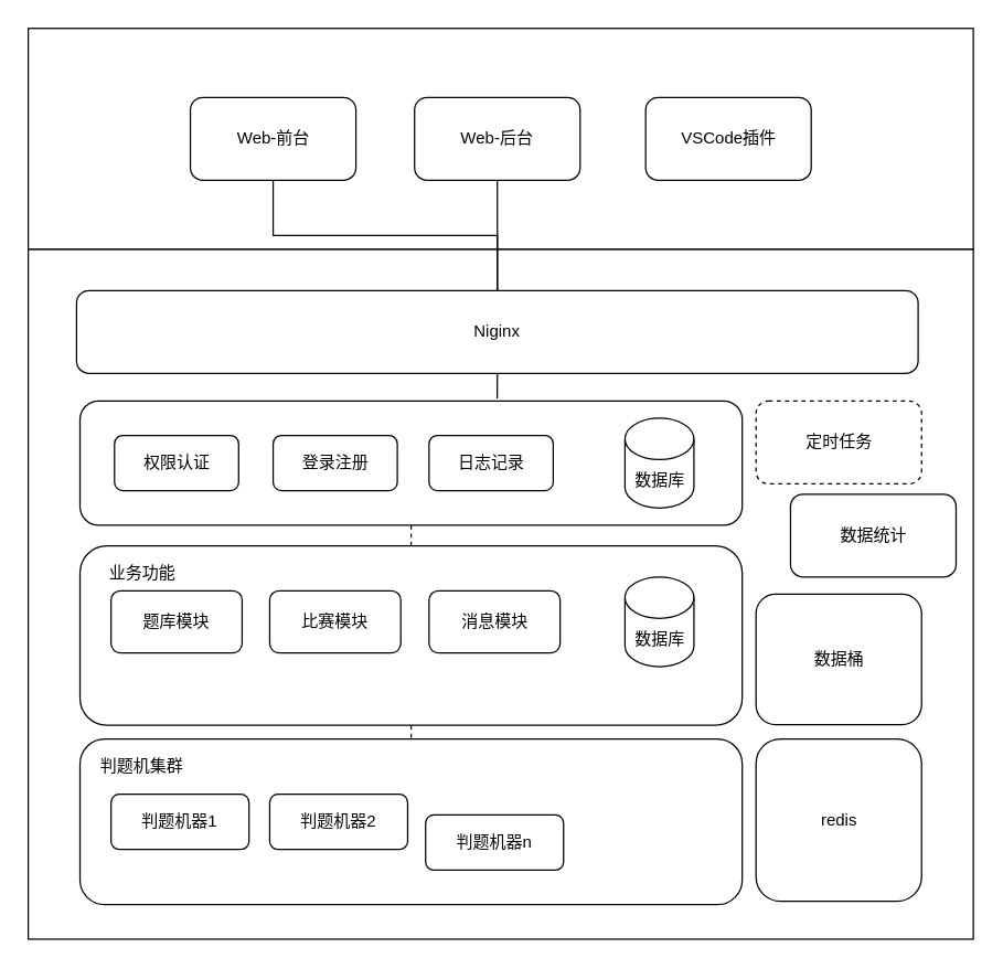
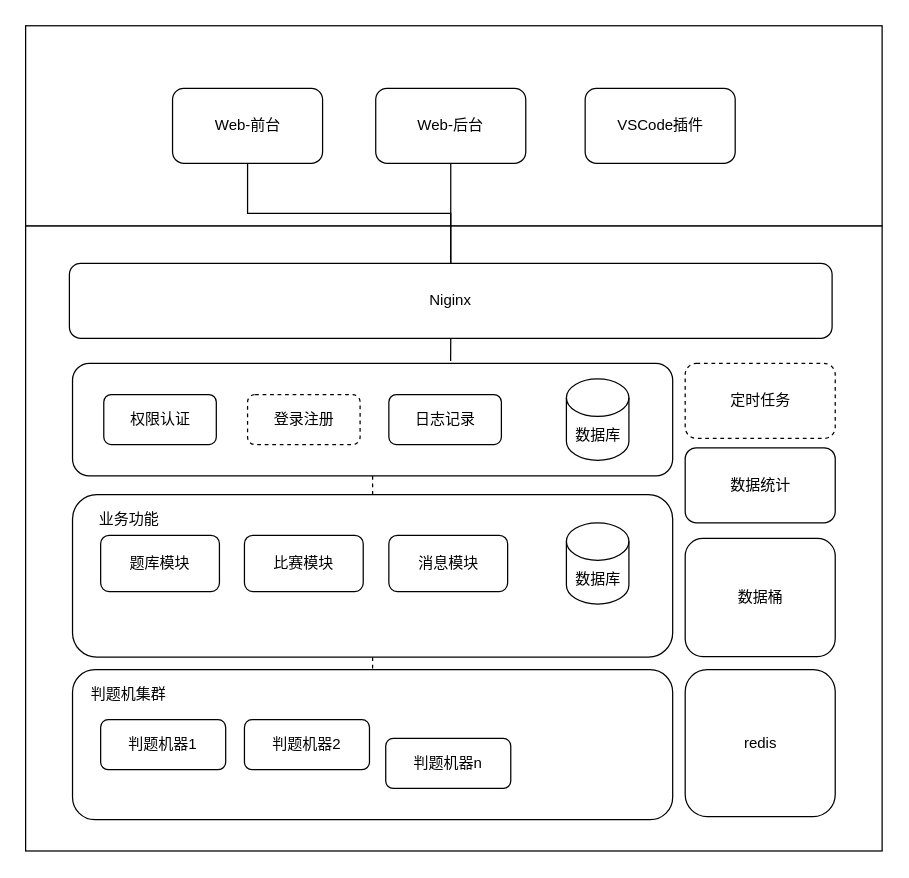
- <mxCell id="20" value="登录注册" style="rounded=1;whiteSpace=wrap;html=1;" parent="1" vertex="1"><mxGeometry x="197.5" y="315" width="90" height="40" as="geometry" /></mxCell>
+ <mxCell id="20" value="登录注册" style="rounded=1;whiteSpace=wrap;html=1;dashed=1;" parent="1" vertex="1"><mxGeometry x="197.5" y="315" width="90" height="40" as="geometry" /></mxCell>
- <mxCell id="32" value="数据统计" style="rounded=1;whiteSpace=wrap;html=1;" vertex="1" parent="1"><mxGeometry x="572.5" y="357.5" width="120" height="60" as="geometry" /></mxCell>
+ <mxCell id="32" value="数据统计" style="rounded=1;whiteSpace=wrap;html=1;" vertex="1" parent="1"><mxGeometry x="547.5" y="357.5" width="120" height="60" as="geometry" /></mxCell>
